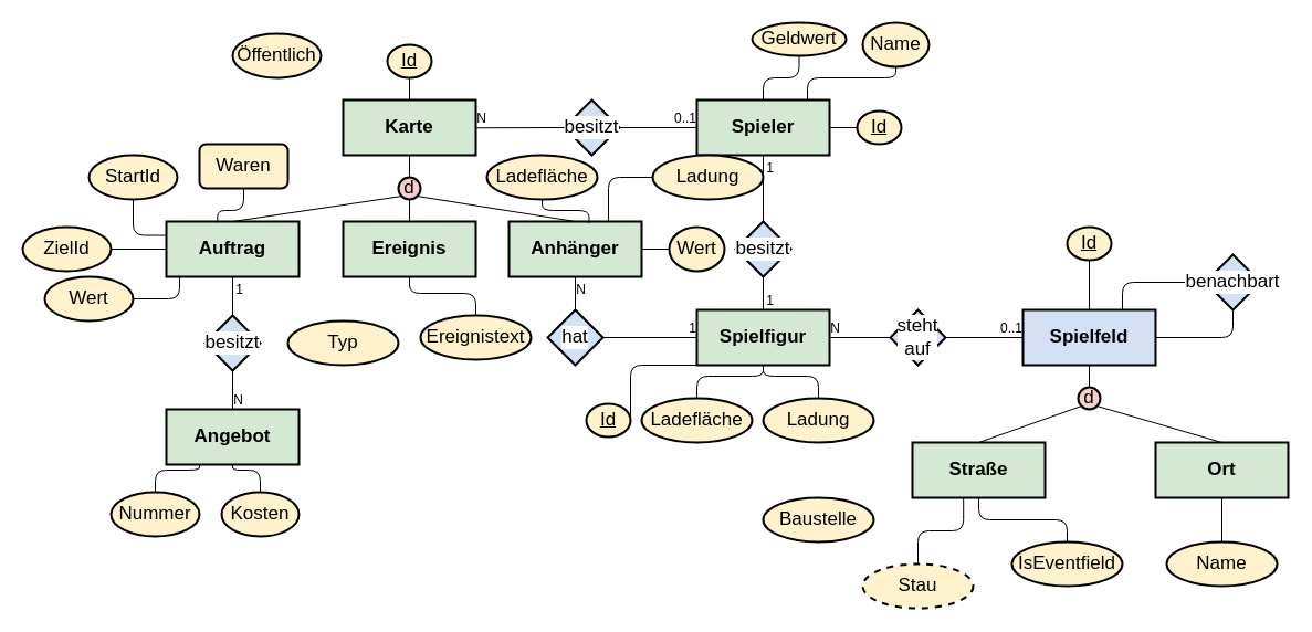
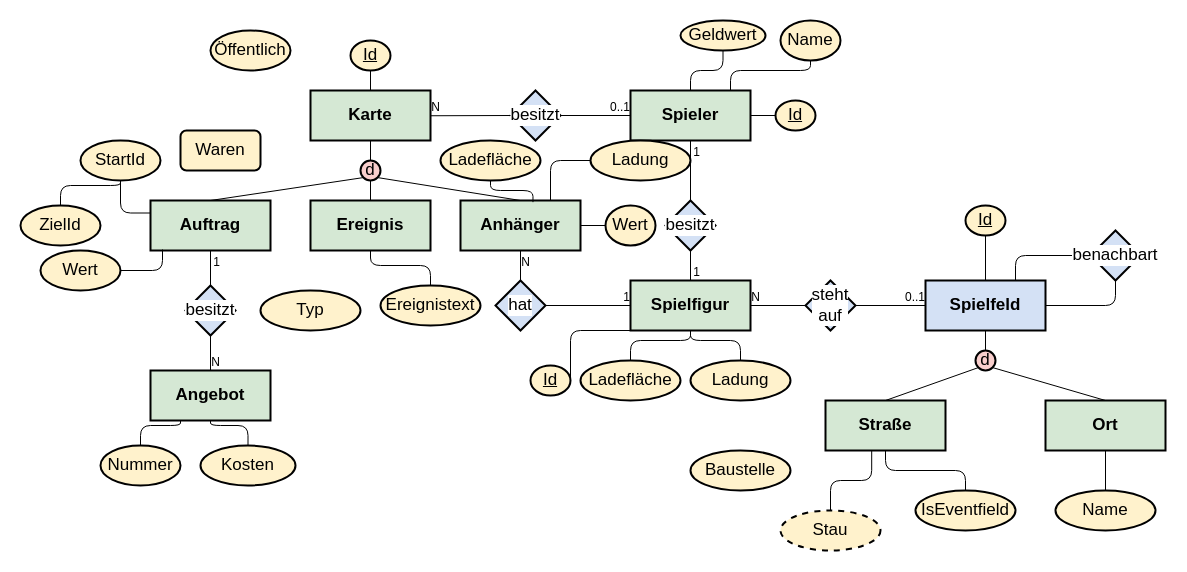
- <mxCell id="80" style="edgeStyle=orthogonalEdgeStyle;rounded=1;orthogonalLoop=1;jettySize=auto;html=1;entryX=0.386;entryY=0.018;entryDx=0;entryDy=0;entryPerimeter=0;endArrow=none;endFill=0;fontSize=17;" edge="1" parent="1" source="81" target="4"><mxGeometry relative="1" as="geometry" /></mxCell>
- <mxCell id="76" style="edgeStyle=orthogonalEdgeStyle;rounded=1;orthogonalLoop=1;jettySize=auto;html=1;entryX=0;entryY=0.5;entryDx=0;entryDy=0;endArrow=none;endFill=0;fontSize=17;" edge="1" parent="1" source="77" target="4"><mxGeometry relative="1" as="geometry" /></mxCell>
+ <mxCell id="76" style="edgeStyle=orthogonalEdgeStyle;rounded=1;orthogonalLoop=1;jettySize=auto;html=1;endArrow=none;endFill=0;fontSize=17;" edge="1" parent="1" source="77" target="75"><mxGeometry relative="1" as="geometry" /></mxCell>
- <mxCell id="73" value="Kosten" style="ellipse;whiteSpace=wrap;html=1;align=center;labelBackgroundColor=none;sketch=0;strokeWidth=2;fontSize=17;fillColor=#FFF2CC;" vertex="1" parent="1"><mxGeometry x="200" y="445" width="70" height="40" as="geometry" /></mxCell>
+ <mxCell id="73" value="Kosten" style="ellipse;whiteSpace=wrap;html=1;align=center;labelBackgroundColor=none;sketch=0;strokeWidth=2;fontSize=17;fillColor=#FFF2CC;" vertex="1" parent="1"><mxGeometry x="200" y="445" width="95" height="40" as="geometry" /></mxCell>
